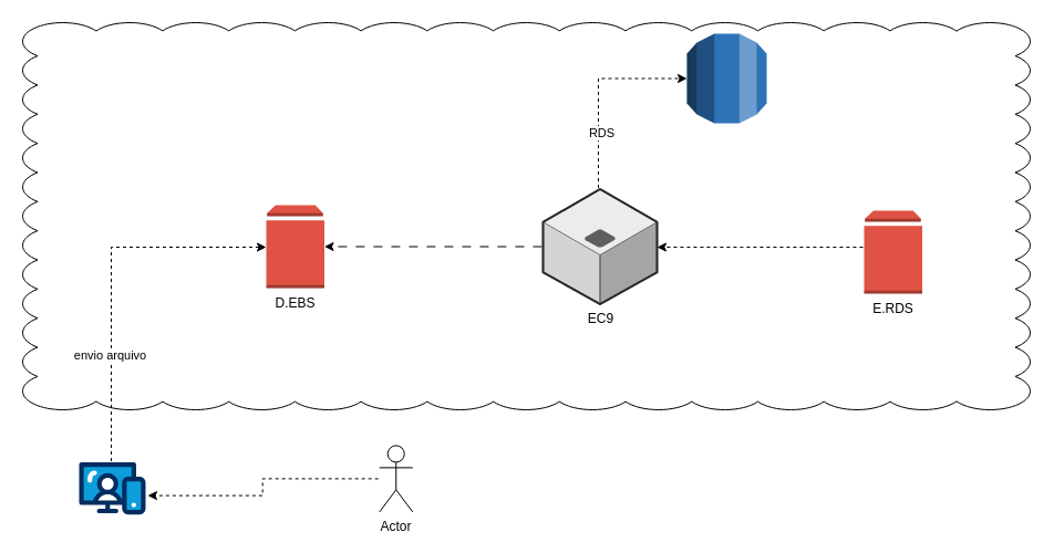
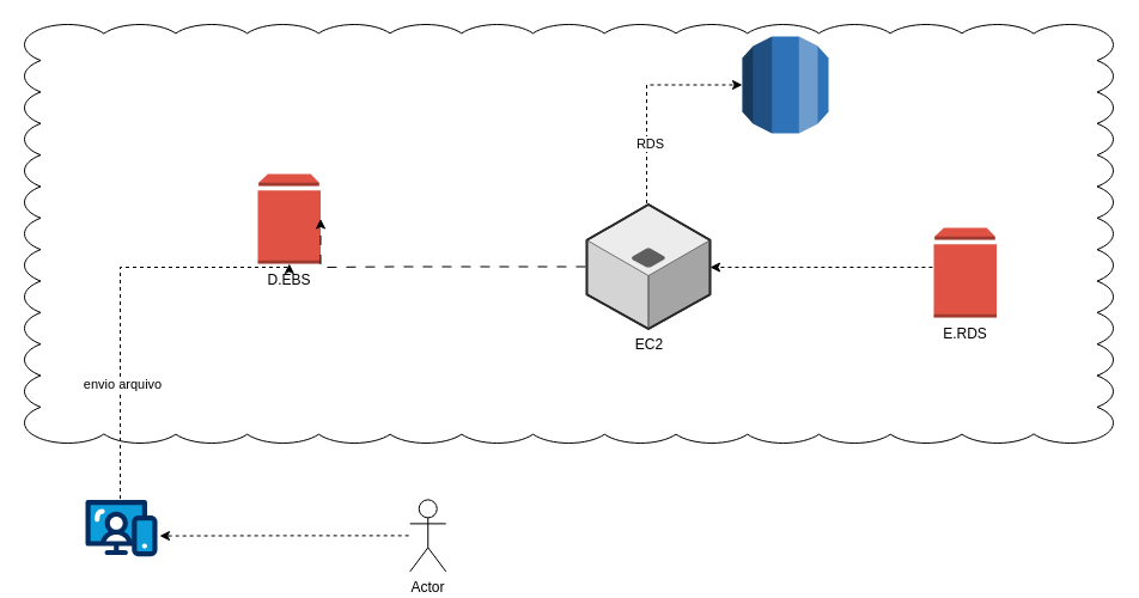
- <mxCell id="3" value="D.EBS" style="outlineConnect=0;dashed=0;verticalLabelPosition=bottom;verticalAlign=top;align=center;html=1;shape=mxgraph.aws3.volume;fillColor=#E05243;gradientColor=none;" parent="1" vertex="1"><mxGeometry x="240" y="185" width="52.5" height="75" as="geometry" /></mxCell>
+ <mxCell id="3" value="D.EBS" style="outlineConnect=0;dashed=0;verticalLabelPosition=bottom;verticalAlign=top;align=center;html=1;shape=mxgraph.aws3.volume;fillColor=#E05243;gradientColor=none;" parent="1" vertex="1"><mxGeometry x="215" y="145" width="52.5" height="75" as="geometry" /></mxCell>
- <mxCell id="10" value="EC9" style="verticalLabelPosition=bottom;html=1;verticalAlign=top;strokeWidth=1;align=center;outlineConnect=0;dashed=0;outlineConnect=0;shape=mxgraph.aws3d.application_server;fillColor=#ECECEC;strokeColor=#5E5E5E;aspect=fixed;strokeColor2=#292929;" parent="1" vertex="1"><mxGeometry x="490" y="170.58" width="103" height="103.84" as="geometry" /></mxCell>
+ <mxCell id="10" value="EC2" style="verticalLabelPosition=bottom;html=1;verticalAlign=top;strokeWidth=1;align=center;outlineConnect=0;dashed=0;outlineConnect=0;shape=mxgraph.aws3d.application_server;fillColor=#ECECEC;strokeColor=#5E5E5E;aspect=fixed;strokeColor2=#292929;" parent="1" vertex="1"><mxGeometry x="490" y="170.58" width="103" height="103.84" as="geometry" /></mxCell>
- <mxCell id="7" value="Actor" style="shape=umlActor;verticalLabelPosition=bottom;verticalAlign=top;html=1;outlineConnect=0;" parent="1" vertex="1"><mxGeometry x="342.25" y="402.4" width="30" height="60" as="geometry" /></mxCell>
+ <mxCell id="7" value="Actor" style="shape=umlActor;verticalLabelPosition=bottom;verticalAlign=top;html=1;outlineConnect=0;" parent="1" vertex="1"><mxGeometry x="342.25" y="417.4" width="30" height="60" as="geometry" /></mxCell>
